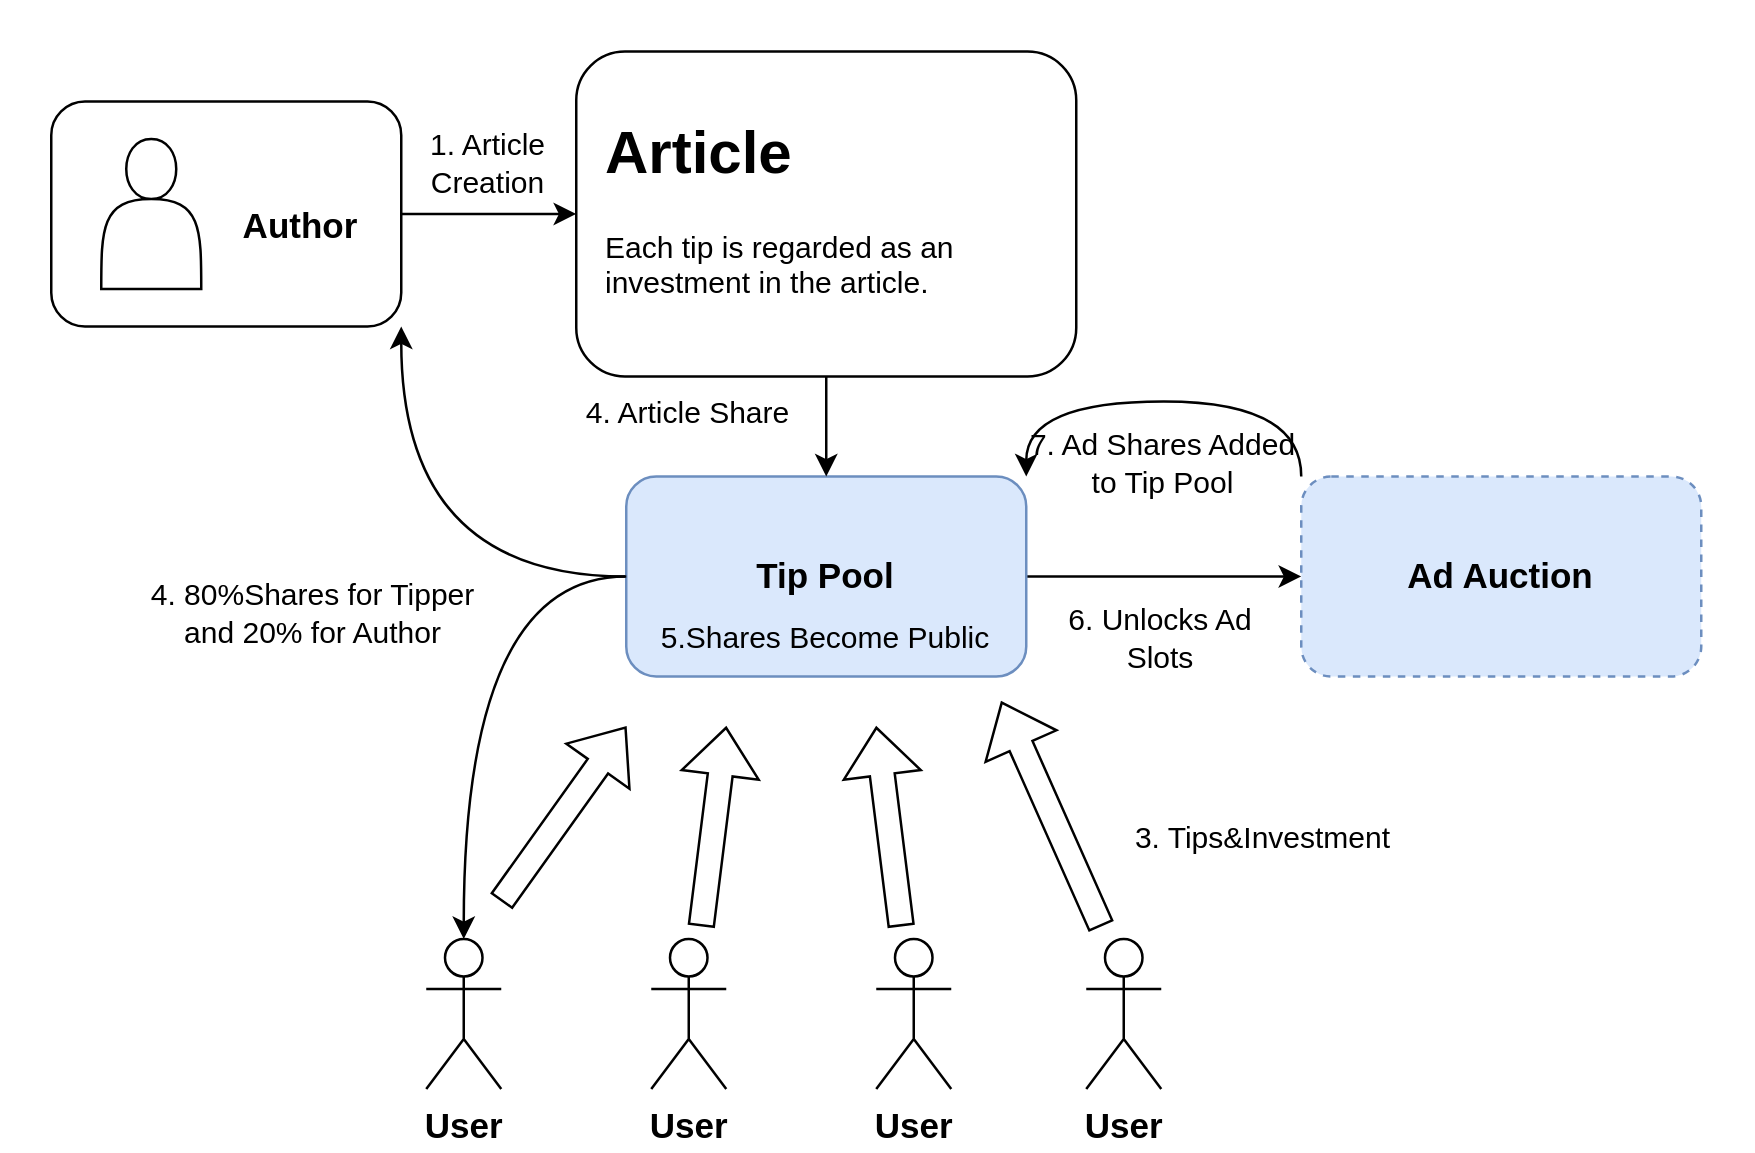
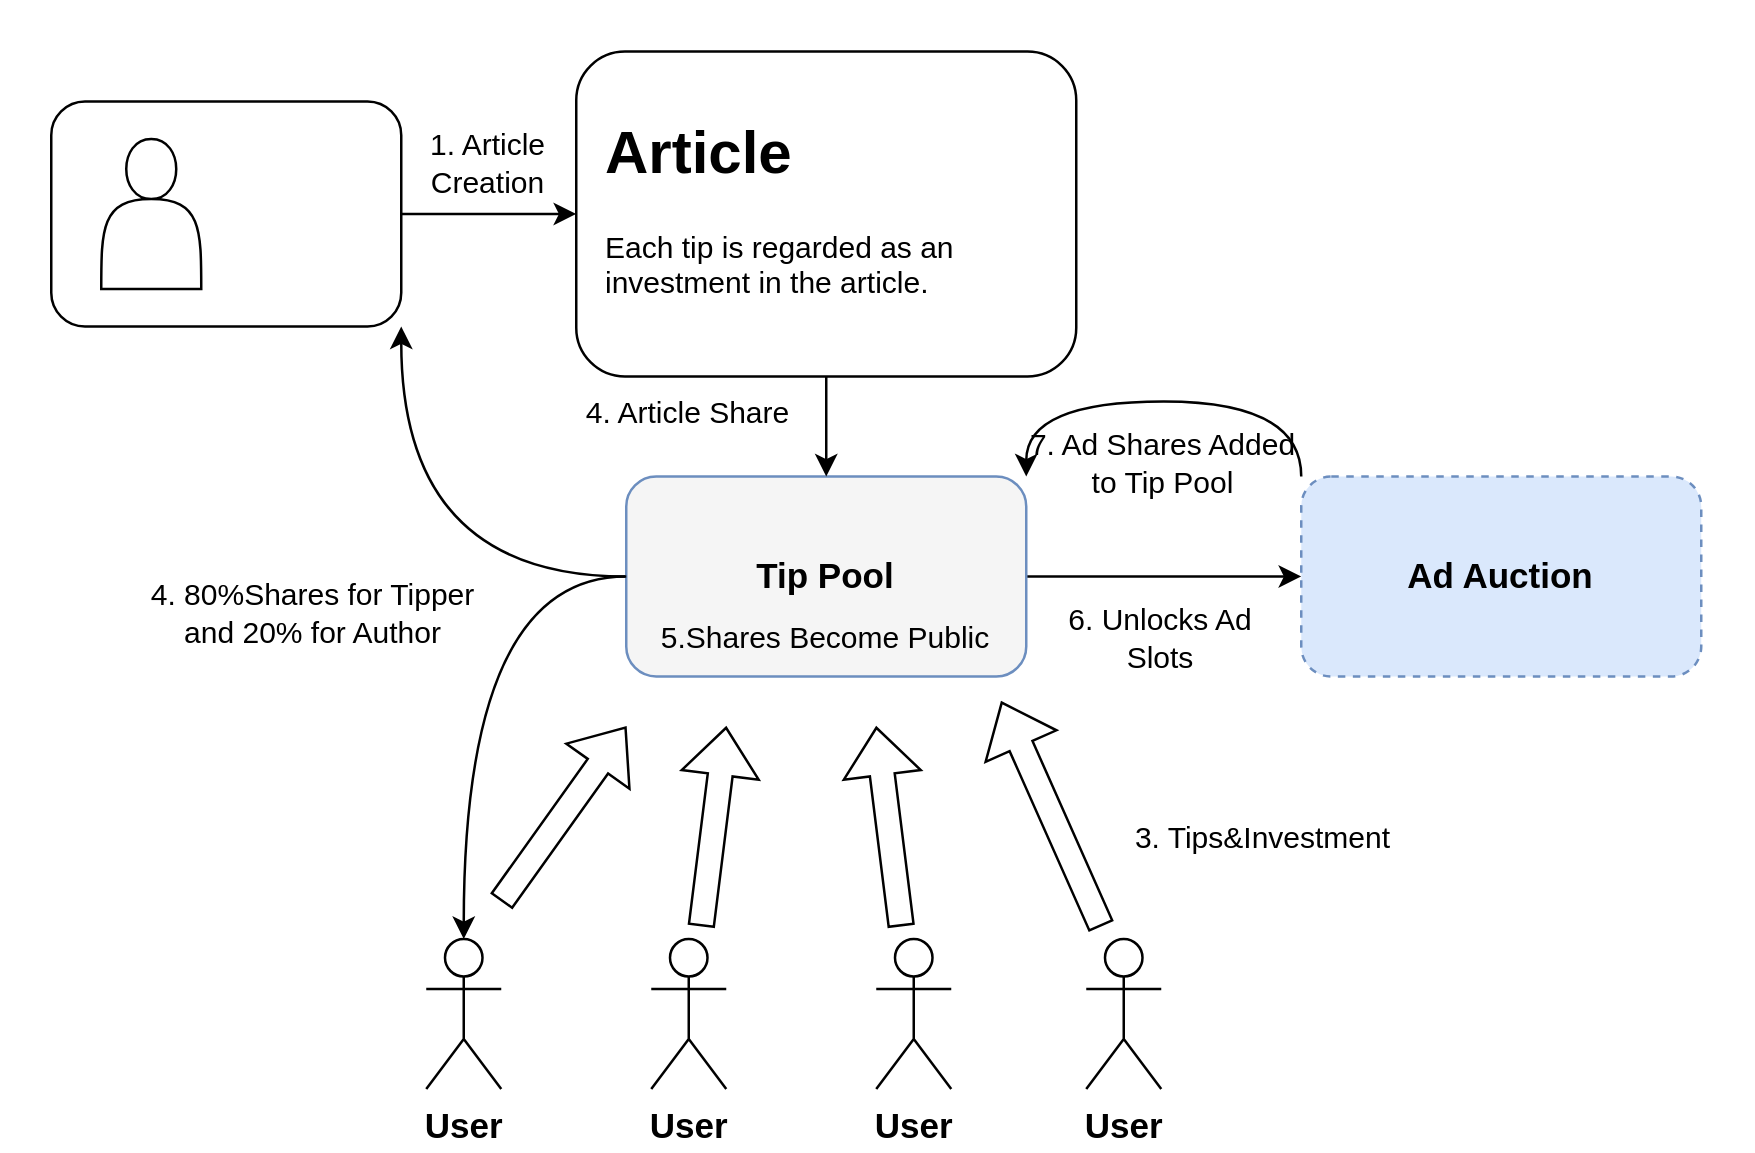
- <mxCell id="9" value="&lt;b&gt;&lt;font style=&quot;font-size: 14px;&quot;&gt;Author&lt;/font&gt;&lt;/b&gt;" style="text;html=1;align=center;verticalAlign=middle;whiteSpace=wrap;rounded=0;" vertex="1" parent="6"><mxGeometry x="70" y="35" width="60" height="30" as="geometry" /></mxCell>
- <mxCell id="13" value="Tip Pool" style="rounded=1;whiteSpace=wrap;html=1;fillColor=#dae8fc;strokeColor=#6c8ebf;fontStyle=1;fontSize=14;" vertex="1" parent="1"><mxGeometry x="250" y="190" width="160" height="80" as="geometry" /></mxCell>
+ <mxCell id="13" value="Tip Pool" style="rounded=1;whiteSpace=wrap;html=1;fillColor=#f5f5f5;strokeColor=#6c8ebf;fontStyle=1;fontSize=14;" vertex="1" parent="1"><mxGeometry x="250" y="190" width="160" height="80" as="geometry" /></mxCell>
